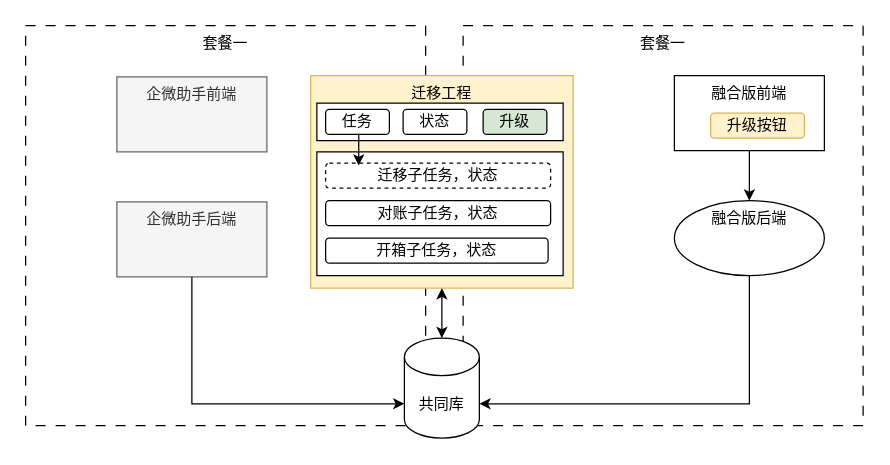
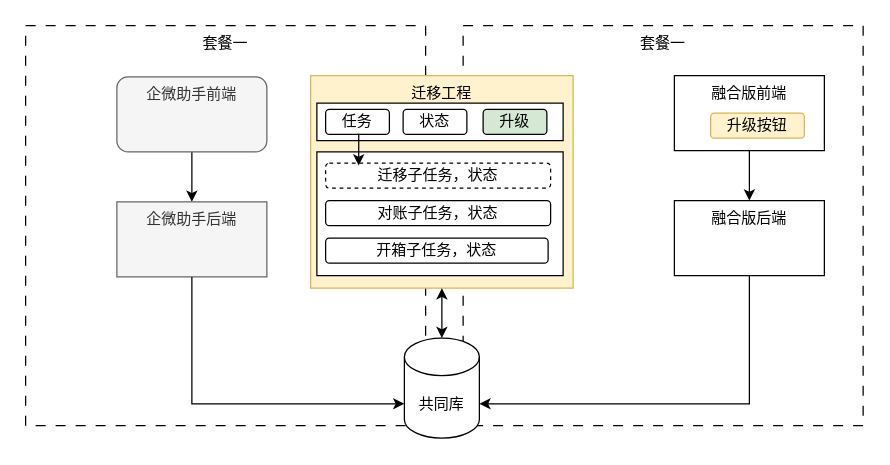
- <mxCell id="8" value="企微助手前端" style="rounded=0;whiteSpace=wrap;html=1;verticalAlign=top;fillColor=#f5f5f5;fontColor=#333333;strokeColor=#666666;" vertex="1" parent="1"><mxGeometry x="93" y="61" width="120" height="60" as="geometry" /></mxCell>
+ <mxCell id="8" value="企微助手前端" style="whiteSpace=wrap;html=1;verticalAlign=top;fillColor=#f5f5f5;fontColor=#333333;strokeColor=#666666;rounded=1;" vertex="1" parent="1"><mxGeometry x="93" y="61" width="120" height="60" as="geometry" /></mxCell>
+ <mxCell id="7" style="edgeStyle=orthogonalEdgeStyle;rounded=0;orthogonalLoop=1;jettySize=auto;html=1;exitX=0.5;exitY=1;exitDx=0;exitDy=0;entryX=0.5;entryY=0;entryDx=0;entryDy=0;" edge="1" parent="1" source="8" target="9"><mxGeometry relative="1" as="geometry" /></mxCell>
- <mxCell id="12" value="融合版后端" style="ellipse;whiteSpace=wrap;html=1;verticalAlign=top;" vertex="1" parent="1"><mxGeometry x="539" y="160" width="120" height="60" as="geometry" /></mxCell>
+ <mxCell id="12" value="融合版后端" style="rounded=0;whiteSpace=wrap;html=1;verticalAlign=top;" vertex="1" parent="1"><mxGeometry x="539" y="160" width="120" height="60" as="geometry" /></mxCell>
